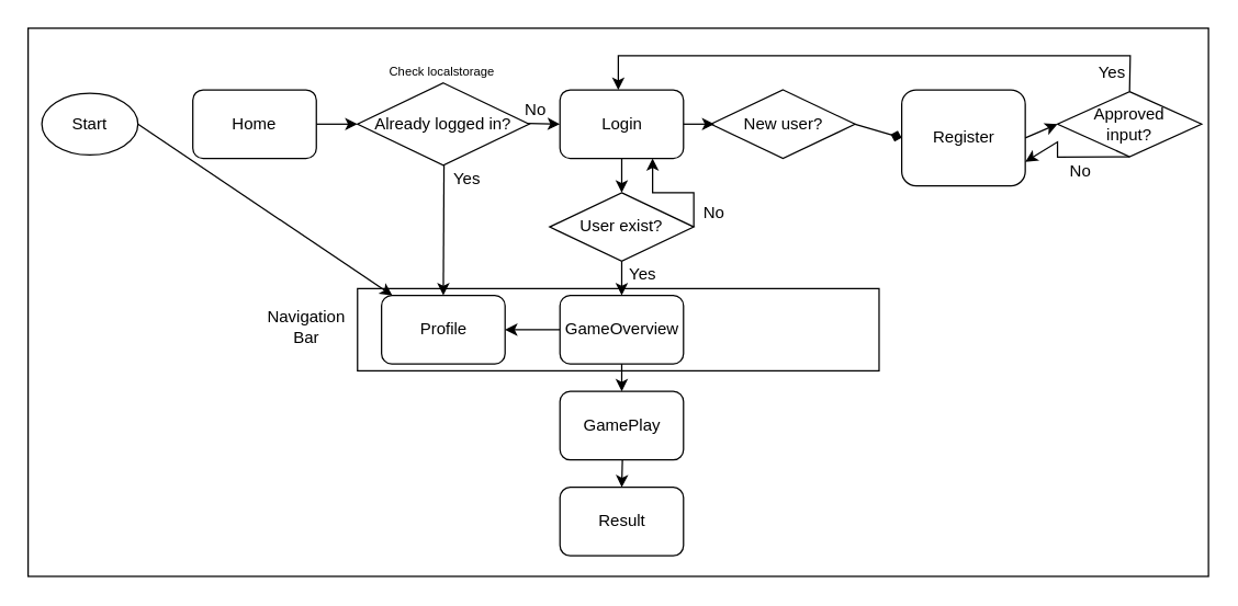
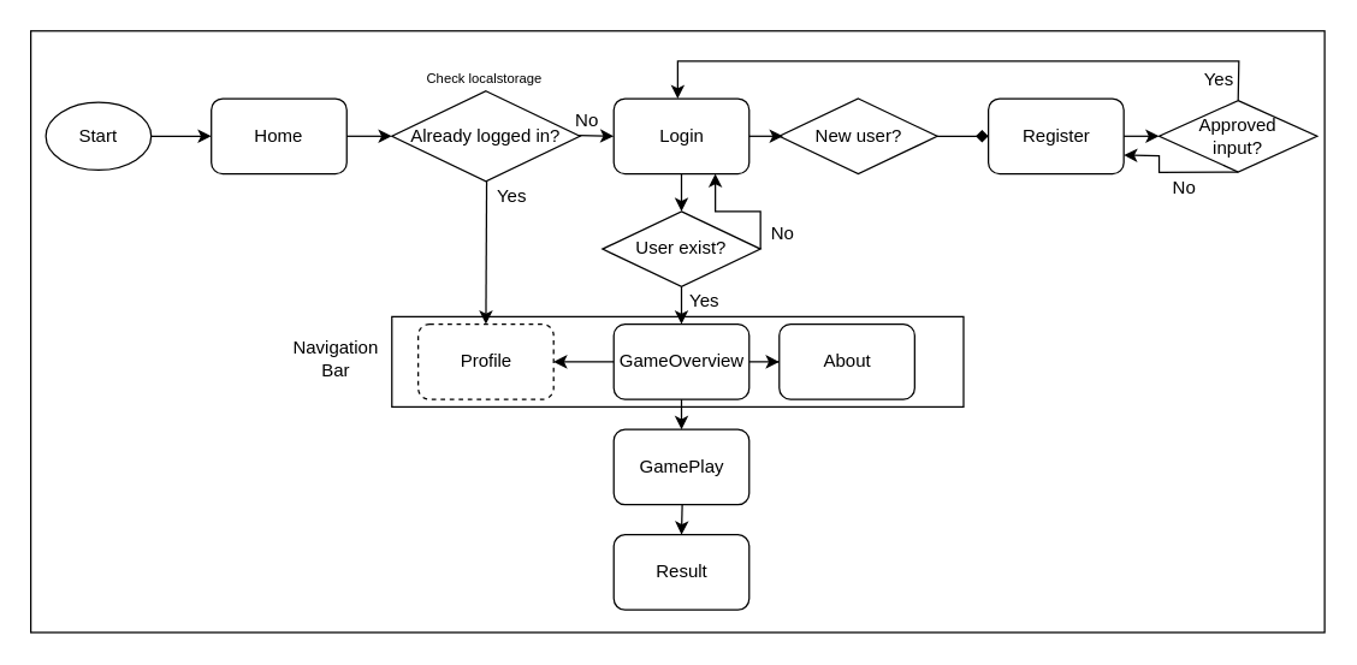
- <mxCell id="7" value="Register" style="rounded=1;whiteSpace=wrap;html=1;" vertex="1" parent="1"><mxGeometry x="656.5" y="65" width="90" height="70" as="geometry" /></mxCell>
+ <mxCell id="7" value="Register" style="rounded=1;whiteSpace=wrap;html=1;" vertex="1" parent="1"><mxGeometry x="656.5" y="65" width="90" height="50" as="geometry" /></mxCell>
- <mxCell id="17" value="" style="endArrow=classic;html=1;rounded=0;exitX=1;exitY=0.5;exitDx=0;exitDy=0;" edge="1" parent="1" source="4" target="15"><mxGeometry width="50" height="50" relative="1" as="geometry"><mxPoint x="110" y="40" as="sourcePoint" /><mxPoint x="160" y="-10" as="targetPoint" /></mxGeometry></mxCell>
+ <mxCell id="17" value="" style="endArrow=classic;html=1;rounded=0;entryX=0;entryY=0.5;entryDx=0;entryDy=0;exitX=1;exitY=0.5;exitDx=0;exitDy=0;" edge="1" parent="1" source="4" target="5"><mxGeometry width="50" height="50" relative="1" as="geometry"><mxPoint x="110" y="40" as="sourcePoint" /><mxPoint x="160" y="-10" as="targetPoint" /></mxGeometry></mxCell>
- <mxCell id="15" value="Profile" style="rounded=1;whiteSpace=wrap;html=1;" vertex="1" parent="1"><mxGeometry x="277.5" y="215" width="90" height="50" as="geometry" /></mxCell>
+ <mxCell id="15" value="Profile" style="rounded=1;whiteSpace=wrap;html=1;dashed=1;" vertex="1" parent="1"><mxGeometry x="277.5" y="215" width="90" height="50" as="geometry" /></mxCell>
+ <mxCell id="10" value="" style="edgeStyle=orthogonalEdgeStyle;rounded=0;orthogonalLoop=1;jettySize=auto;html=1;" edge="1" parent="1" source="11" target="16"><mxGeometry relative="1" as="geometry" /></mxCell>
+ <mxCell id="16" value="About" style="rounded=1;whiteSpace=wrap;html=1;" vertex="1" parent="1"><mxGeometry x="517.5" y="215" width="90" height="50" as="geometry" /></mxCell>
